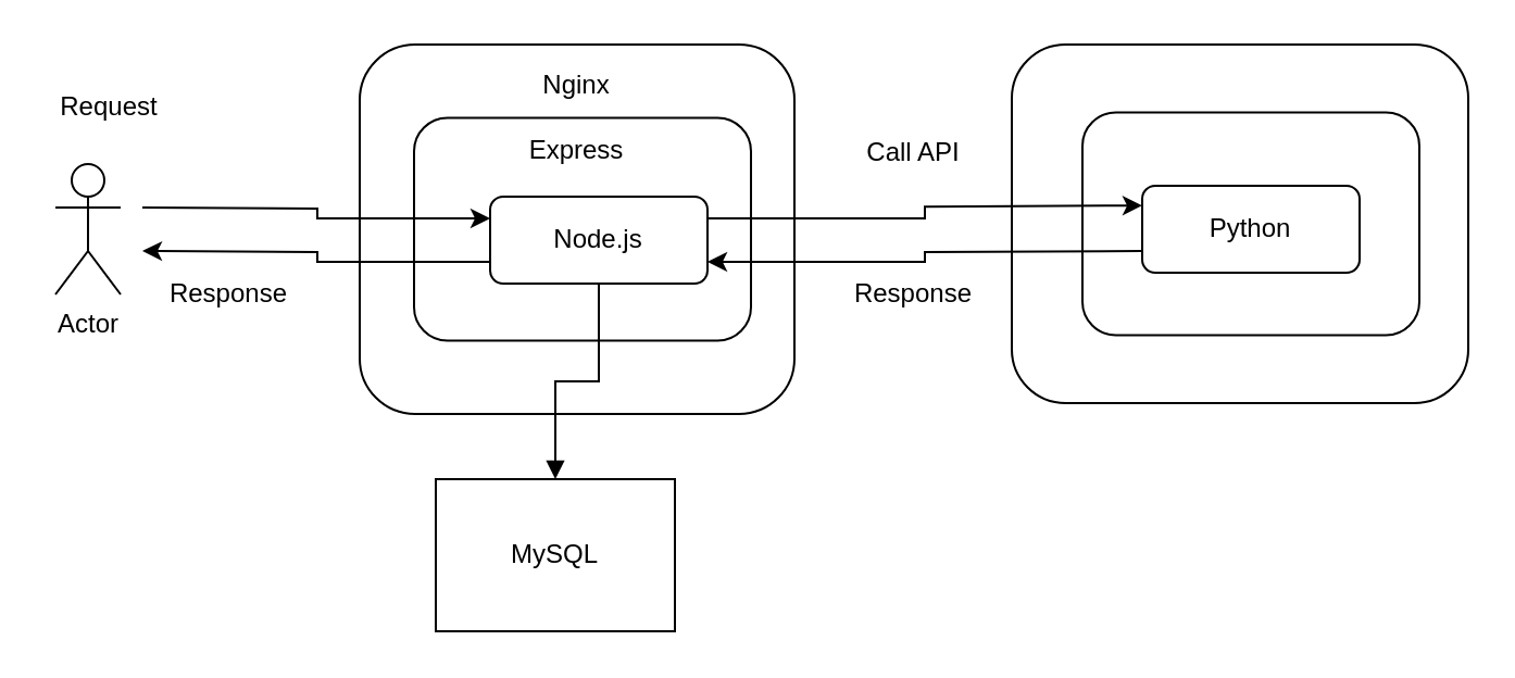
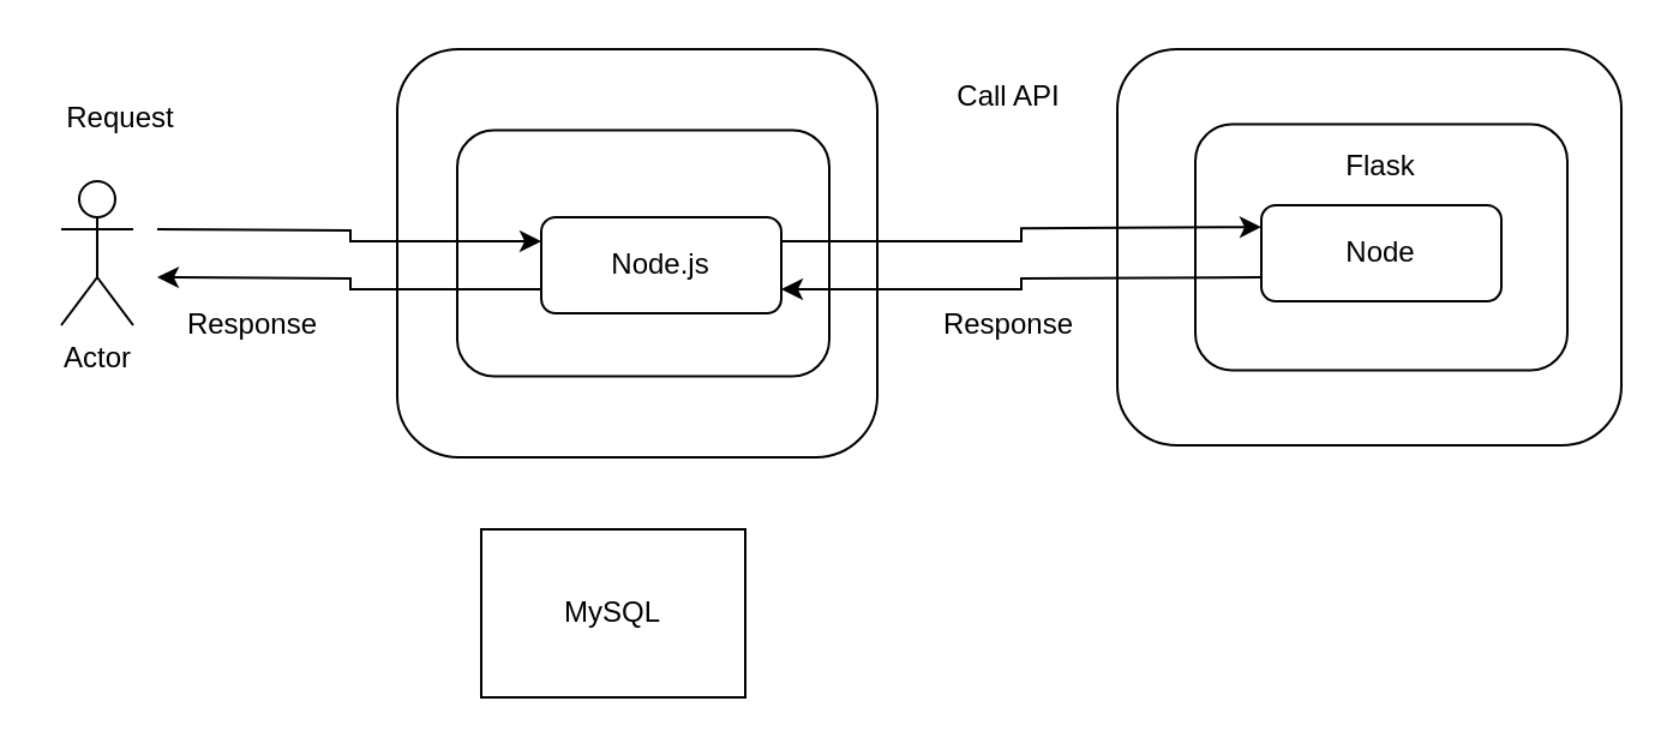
- <mxCell id="6" value="Nginx" style="text;html=1;align=center;verticalAlign=middle;whiteSpace=wrap;rounded=0;" parent="1" vertex="1"><mxGeometry x="235" y="23.75" width="60" height="30" as="geometry" /></mxCell>
- <mxCell id="15" value="Express" style="text;html=1;align=center;verticalAlign=middle;whiteSpace=wrap;rounded=0;" parent="1" vertex="1"><mxGeometry x="235" y="53.75" width="60" height="30" as="geometry" /></mxCell>
+ <mxCell id="21" value="Flask" style="text;html=1;align=center;verticalAlign=middle;whiteSpace=wrap;rounded=0;" parent="1" vertex="1"><mxGeometry x="545" y="53.75" width="60" height="30" as="geometry" /></mxCell>
- <mxCell id="7" value="Call API" style="text;html=1;align=center;verticalAlign=middle;whiteSpace=wrap;rounded=0;" parent="1" vertex="1"><mxGeometry x="390" y="55" width="60" height="30" as="geometry" /></mxCell>
+ <mxCell id="7" value="Call API" style="text;html=1;align=center;verticalAlign=middle;whiteSpace=wrap;rounded=0;" parent="1" vertex="1"><mxGeometry x="390" y="25" width="60" height="30" as="geometry" /></mxCell>
- <mxCell id="17" value="Python" style="rounded=1;whiteSpace=wrap;html=1;" parent="1" vertex="1"><mxGeometry x="525" y="85" width="100" height="40" as="geometry" /></mxCell>
+ <mxCell id="17" value="Node" style="rounded=1;whiteSpace=wrap;html=1;" parent="1" vertex="1"><mxGeometry x="525" y="85" width="100" height="40" as="geometry" /></mxCell>
- <mxCell id="20" value="" style="edgeStyle=orthogonalEdgeStyle;rounded=0;orthogonalLoop=1;jettySize=auto;html=1;endArrow=none;startFill=1;startArrow=block;" parent="1" source="4" target="12" edge="1"><mxGeometry relative="1" as="geometry" /></mxCell>
